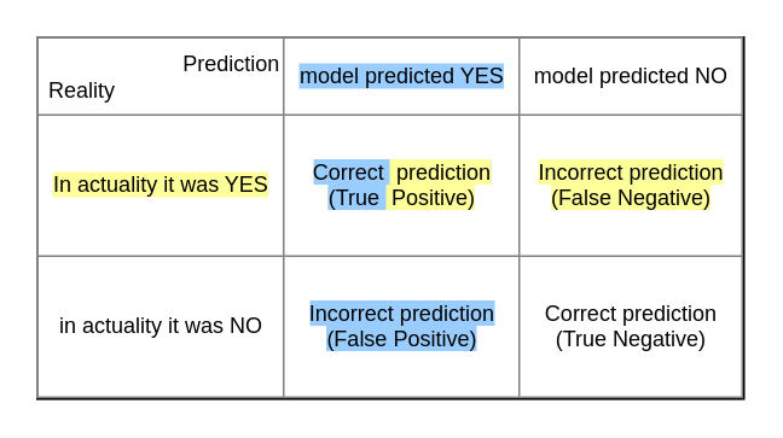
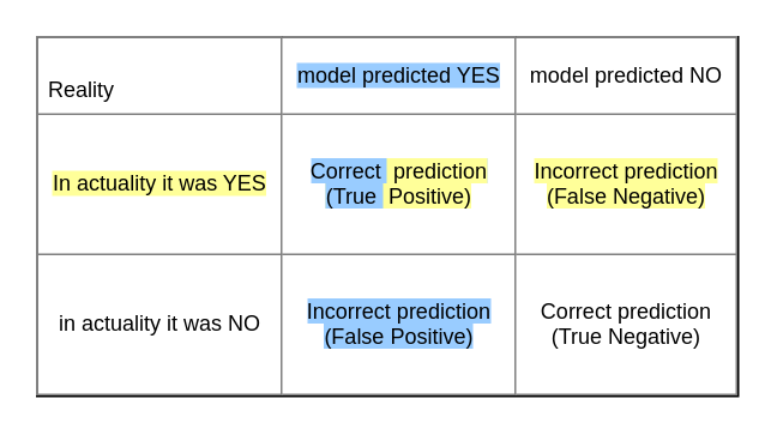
- <mxCell id="4" value="Prediction" style="text;html=1;strokeColor=none;fillColor=none;align=center;verticalAlign=middle;whiteSpace=wrap;rounded=0;" vertex="1" parent="1"><mxGeometry x="100" y="20" width="55" height="30" as="geometry" /></mxCell>
